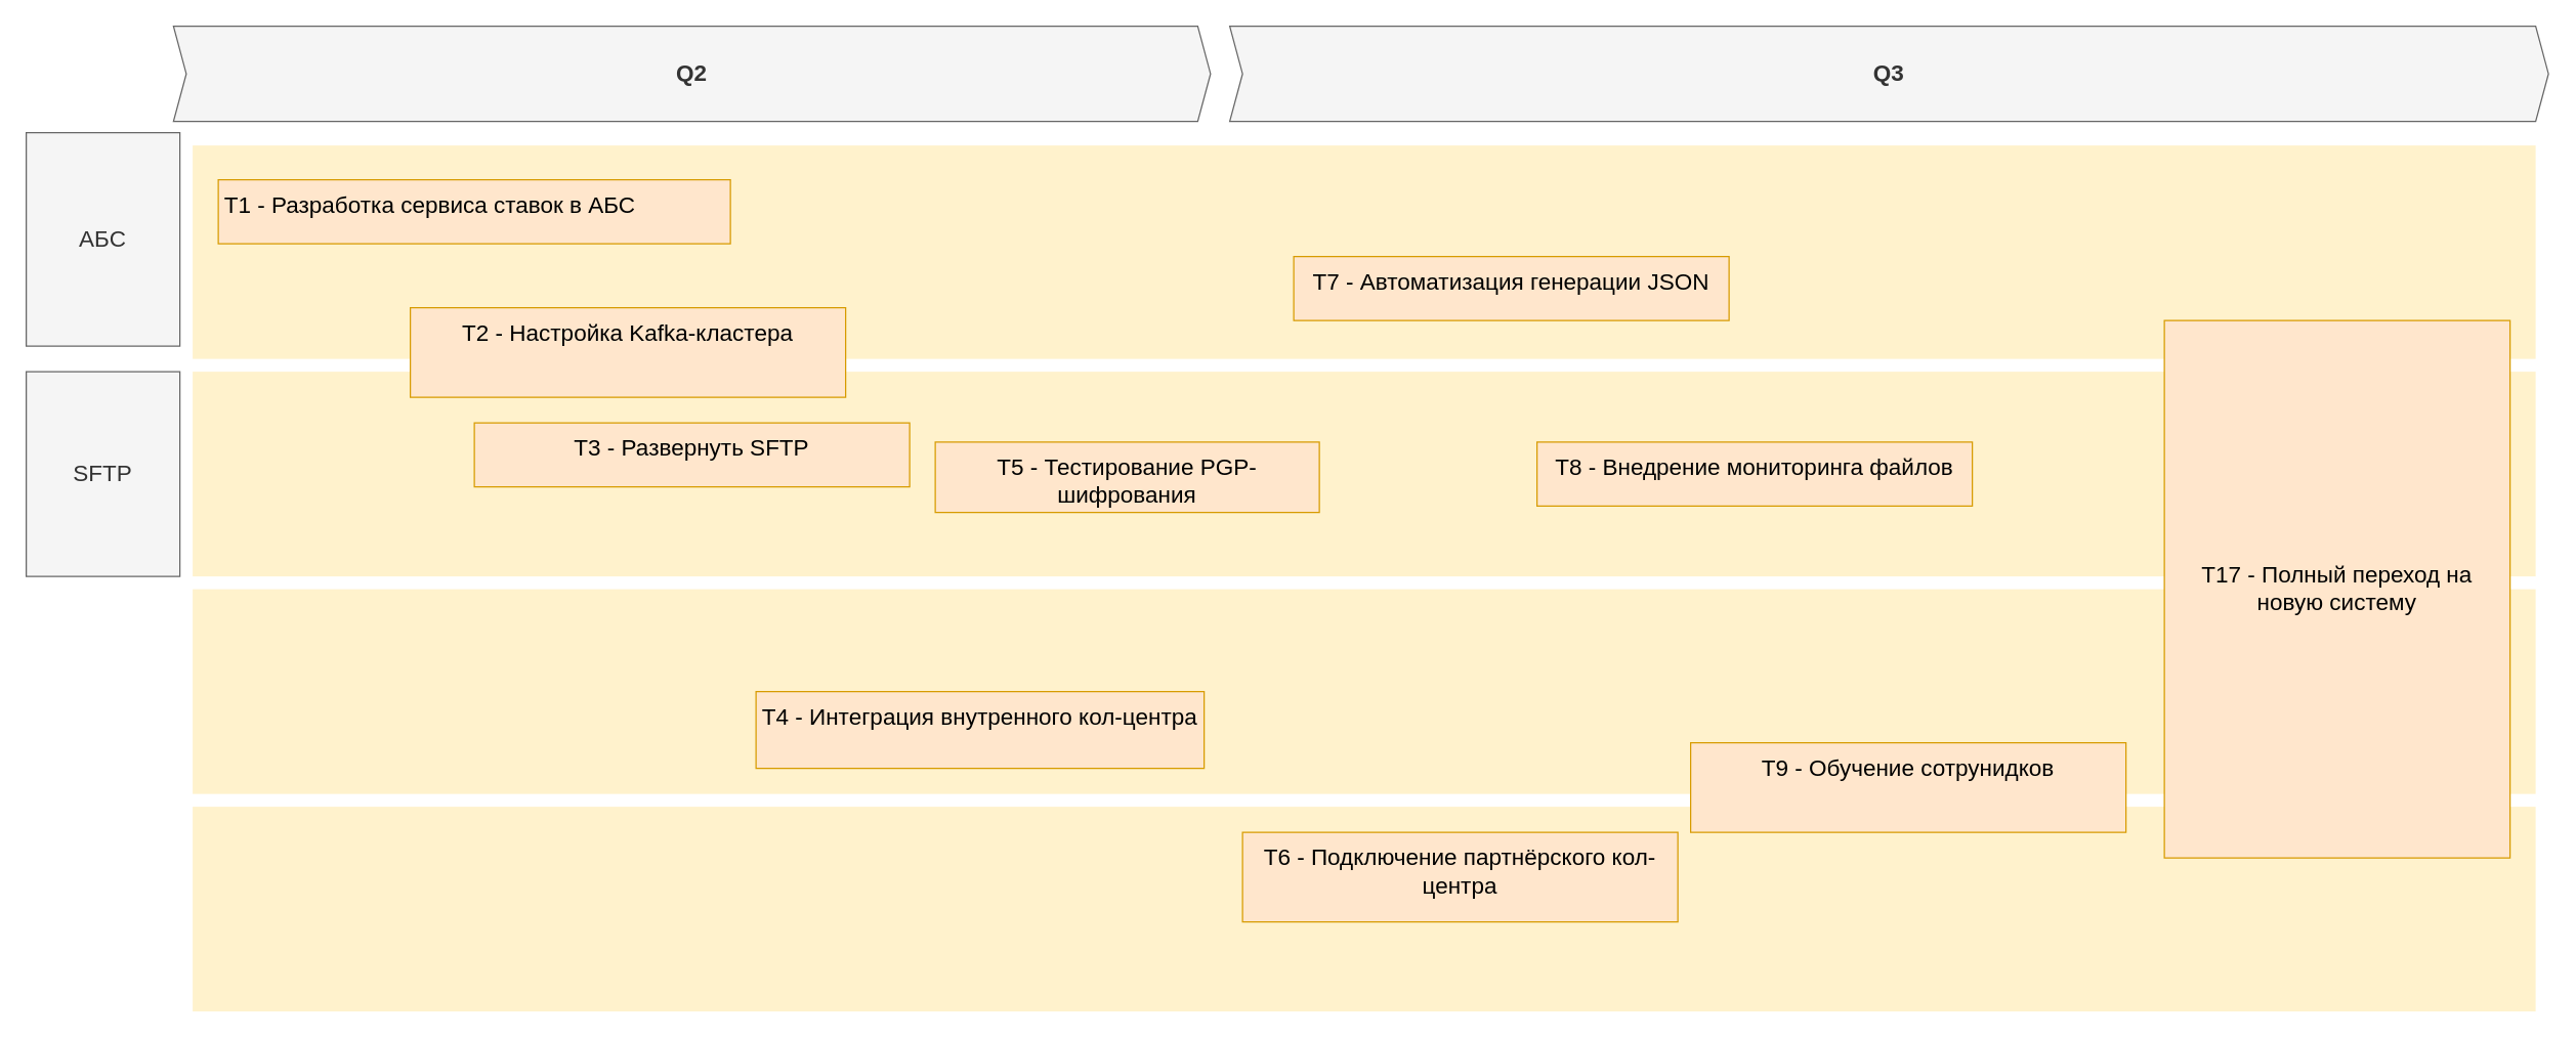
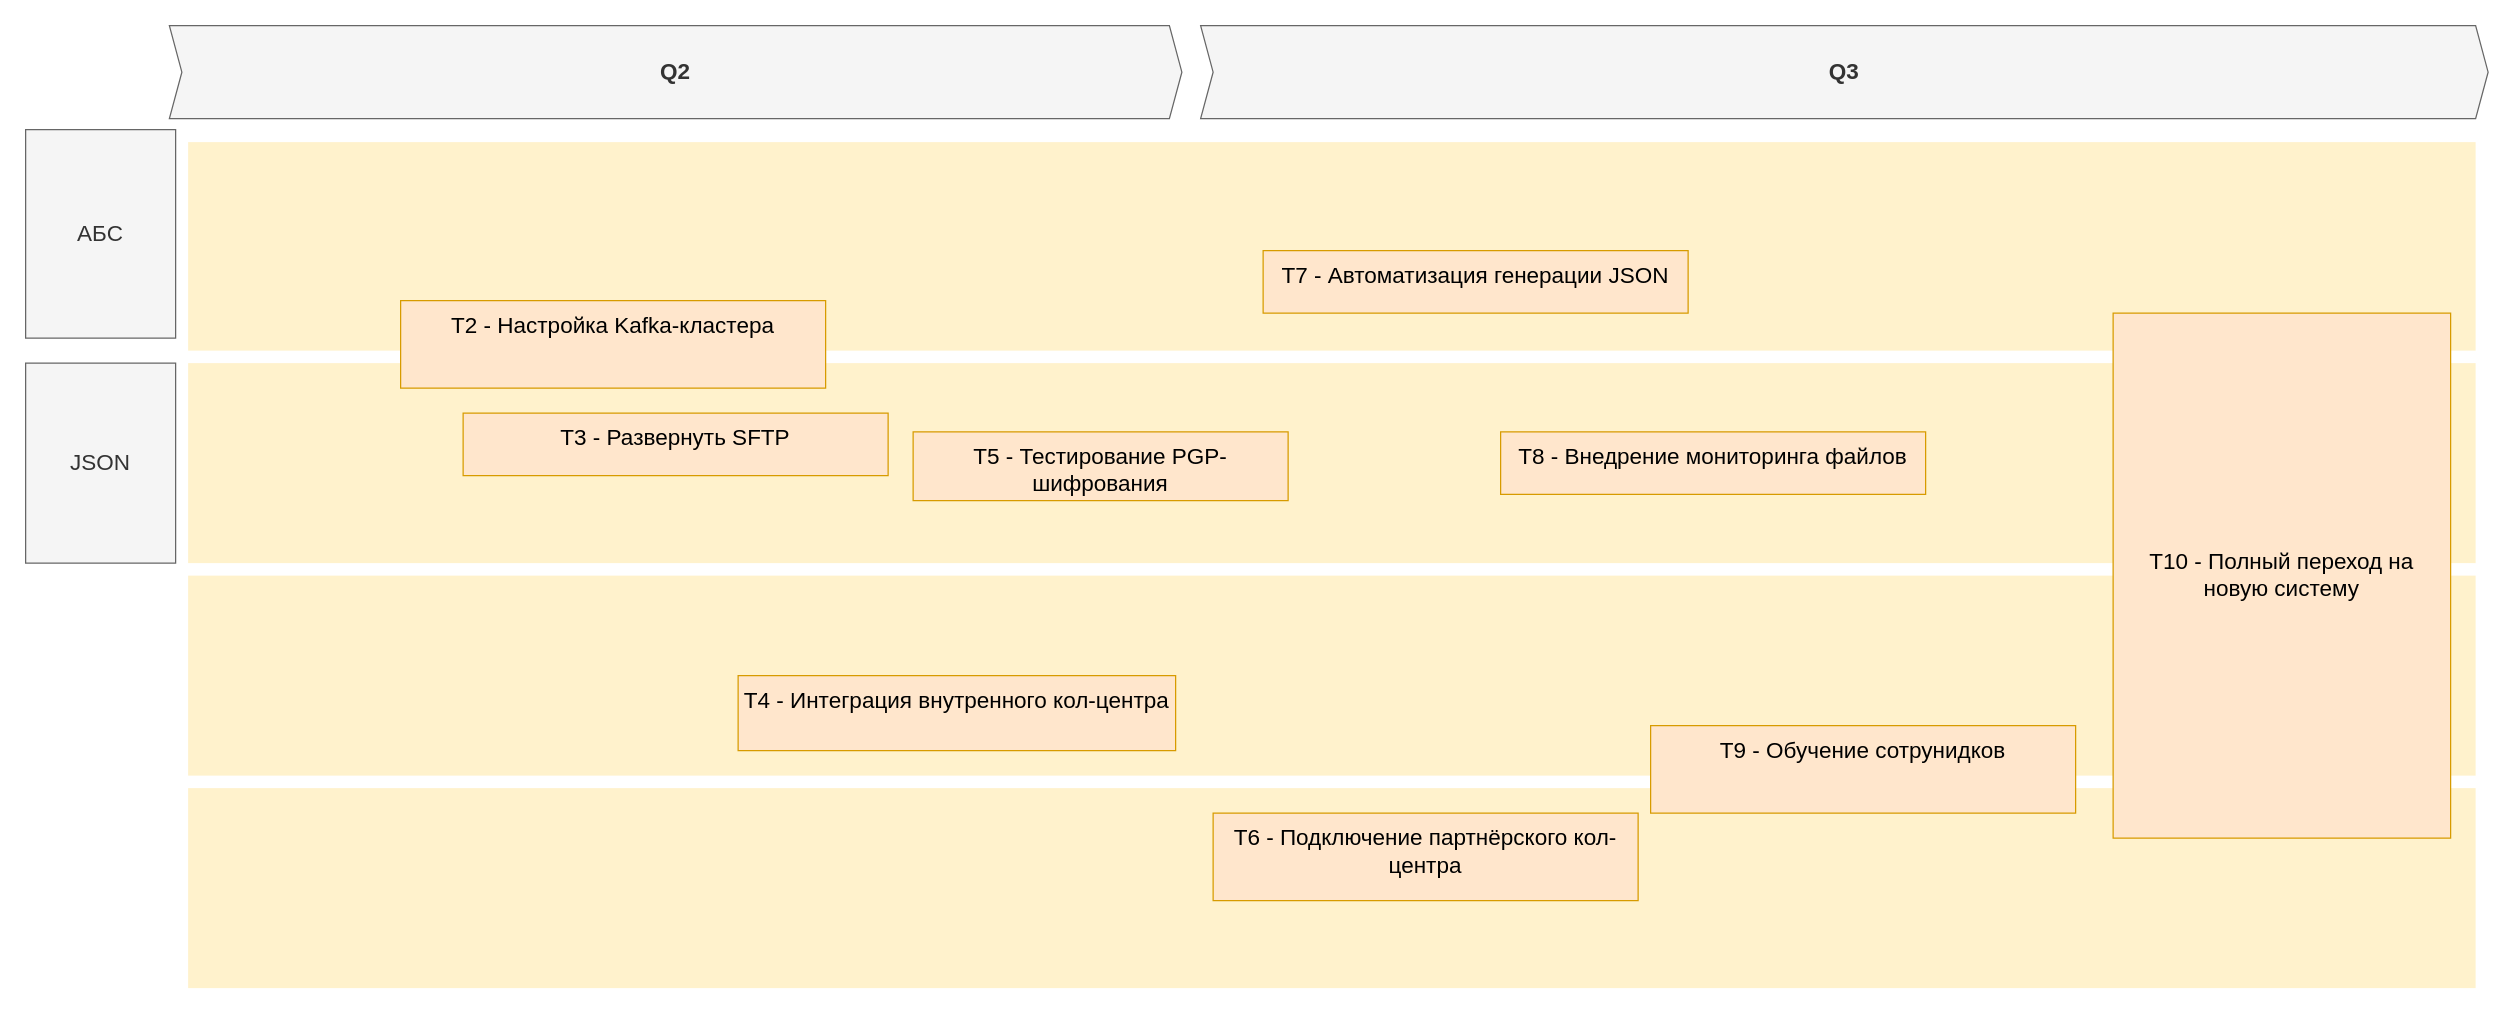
- <mxCell id="4" value="T1 - Разработка сервиса ставок в АБС" style="shape=rect;fillColor=#ffe6cc;strokeColor=#d79b00;fontSize=18;html=1;whiteSpace=wrap;align=left;verticalAlign=top;spacing=5;rounded=0;" parent="1" vertex="1"><mxGeometry x="170" y="140" width="400" height="50" as="geometry" /></mxCell>
- <mxCell id="7" value="SFTP" style="rounded=0;whiteSpace=wrap;html=1;fillColor=#f5f5f5;fontColor=#333333;strokeColor=#666666;fontSize=18;" parent="1" vertex="1"><mxGeometry x="20" y="290" width="120" height="160" as="geometry" /></mxCell>
+ <mxCell id="7" value="JSON" style="rounded=0;whiteSpace=wrap;html=1;fillColor=#f5f5f5;fontColor=#333333;strokeColor=#666666;fontSize=18;" parent="1" vertex="1"><mxGeometry x="20" y="290" width="120" height="160" as="geometry" /></mxCell>
- <mxCell id="19" value="&lt;span style=&quot;text-align: left;&quot;&gt;T17 - Полный переход на новую систему&lt;/span&gt;" style="shape=rect;fillColor=#ffe6cc;strokeColor=#d79b00;fontSize=18;html=1;whiteSpace=wrap;align=center;verticalAlign=middle;spacing=5;rounded=0;" vertex="1" parent="1"><mxGeometry x="1690" y="250" width="270" height="420" as="geometry" /></mxCell>
+ <mxCell id="19" value="&lt;span style=&quot;text-align: left;&quot;&gt;T10 - Полный переход на новую систему&lt;/span&gt;" style="shape=rect;fillColor=#ffe6cc;strokeColor=#d79b00;fontSize=18;html=1;whiteSpace=wrap;align=center;verticalAlign=middle;spacing=5;rounded=0;" vertex="1" parent="1"><mxGeometry x="1690" y="250" width="270" height="420" as="geometry" /></mxCell>
